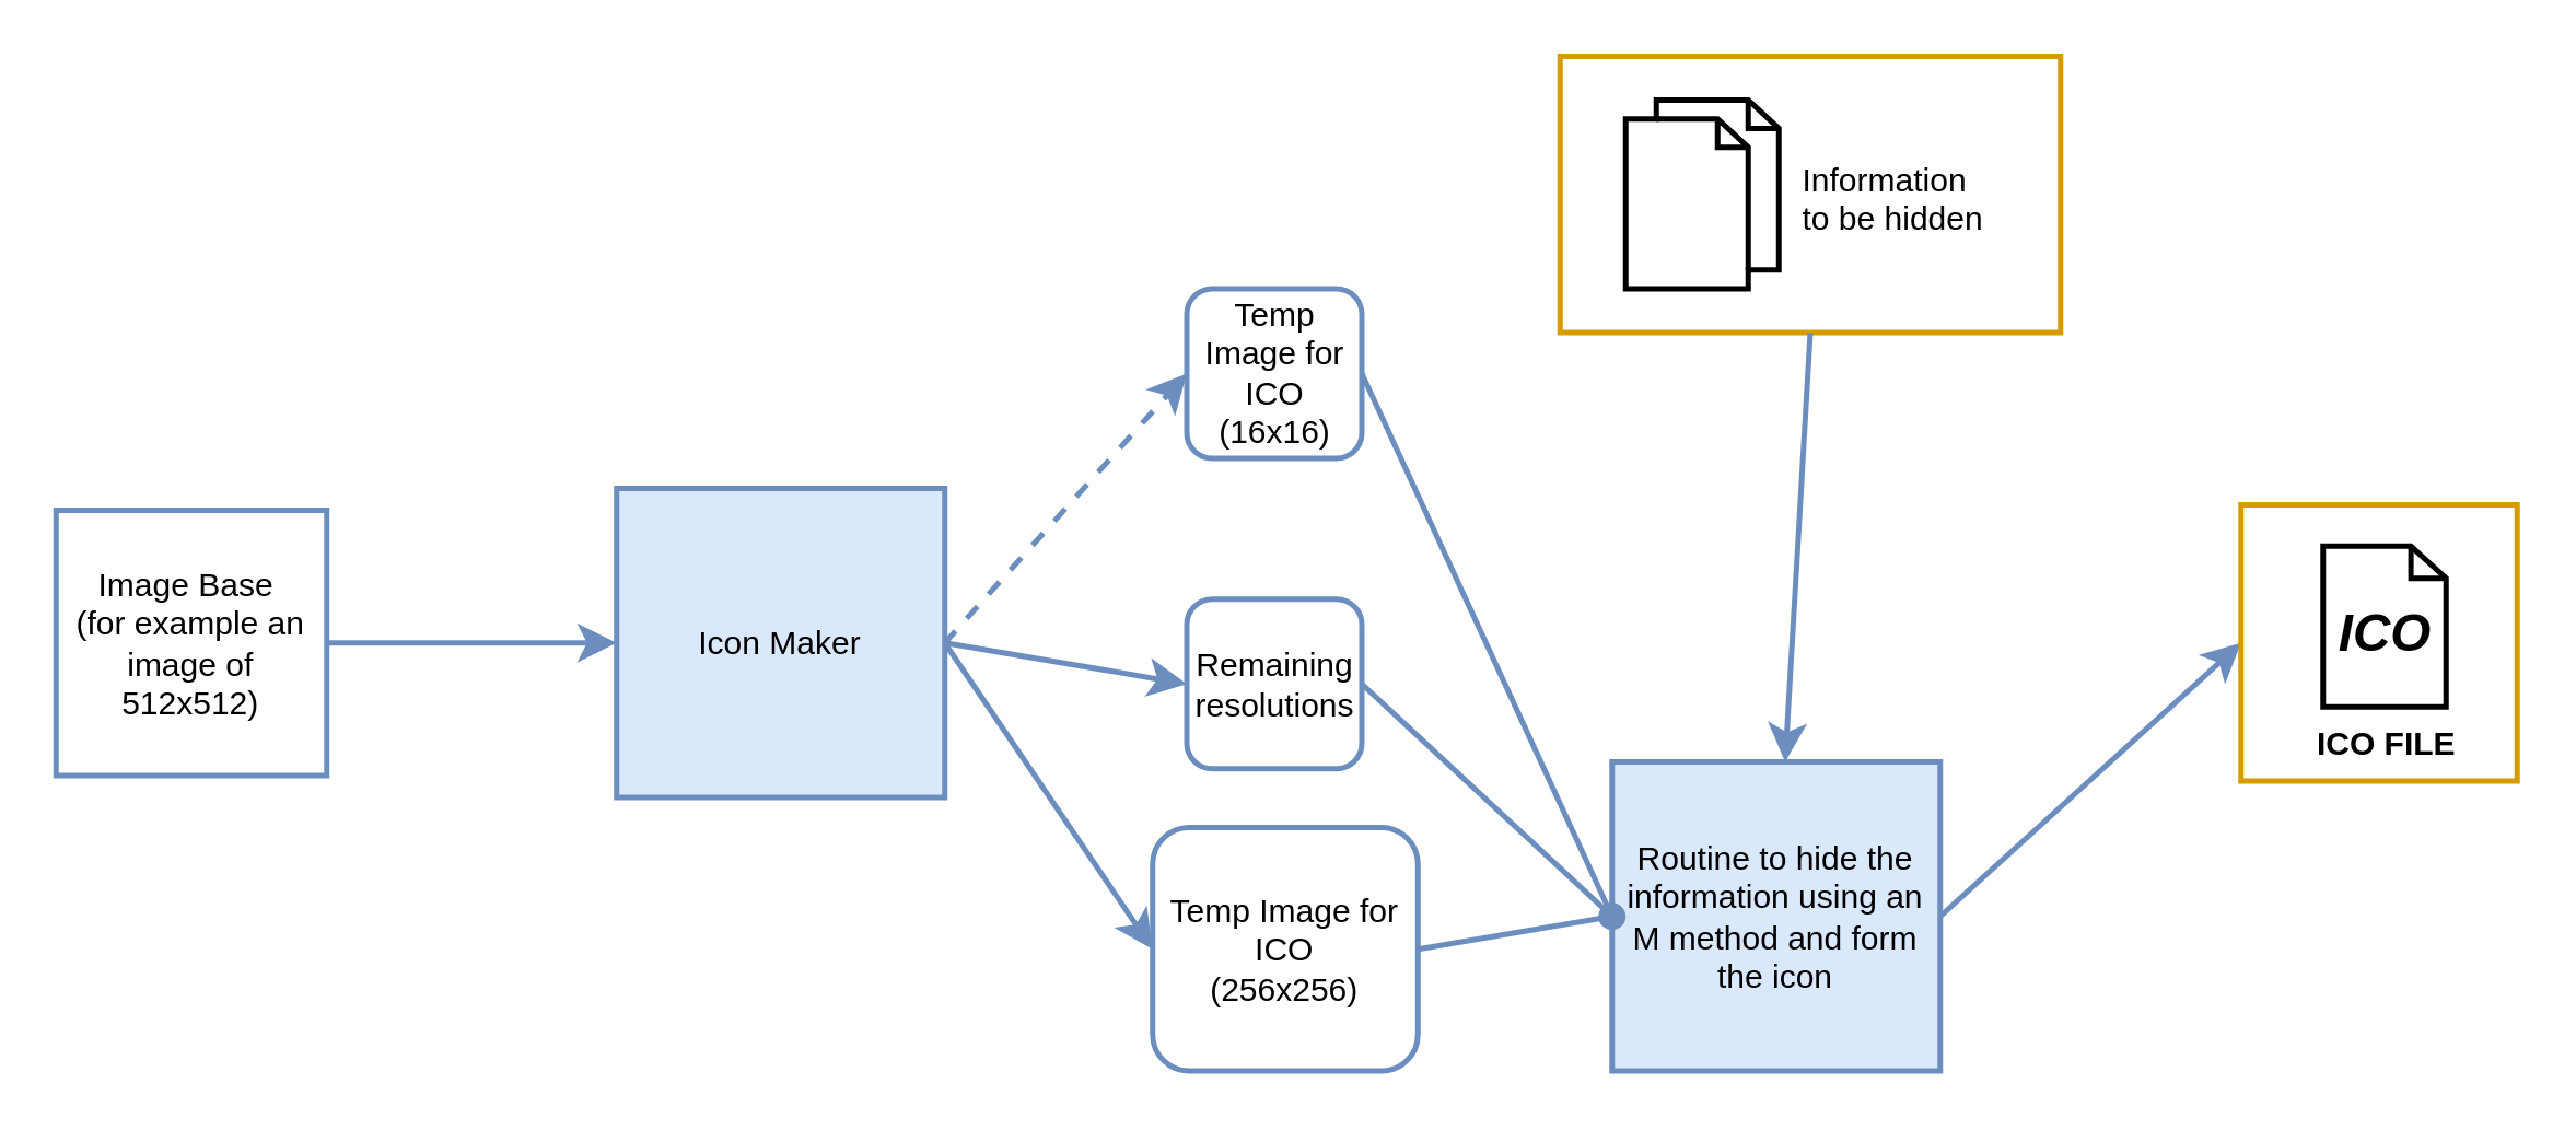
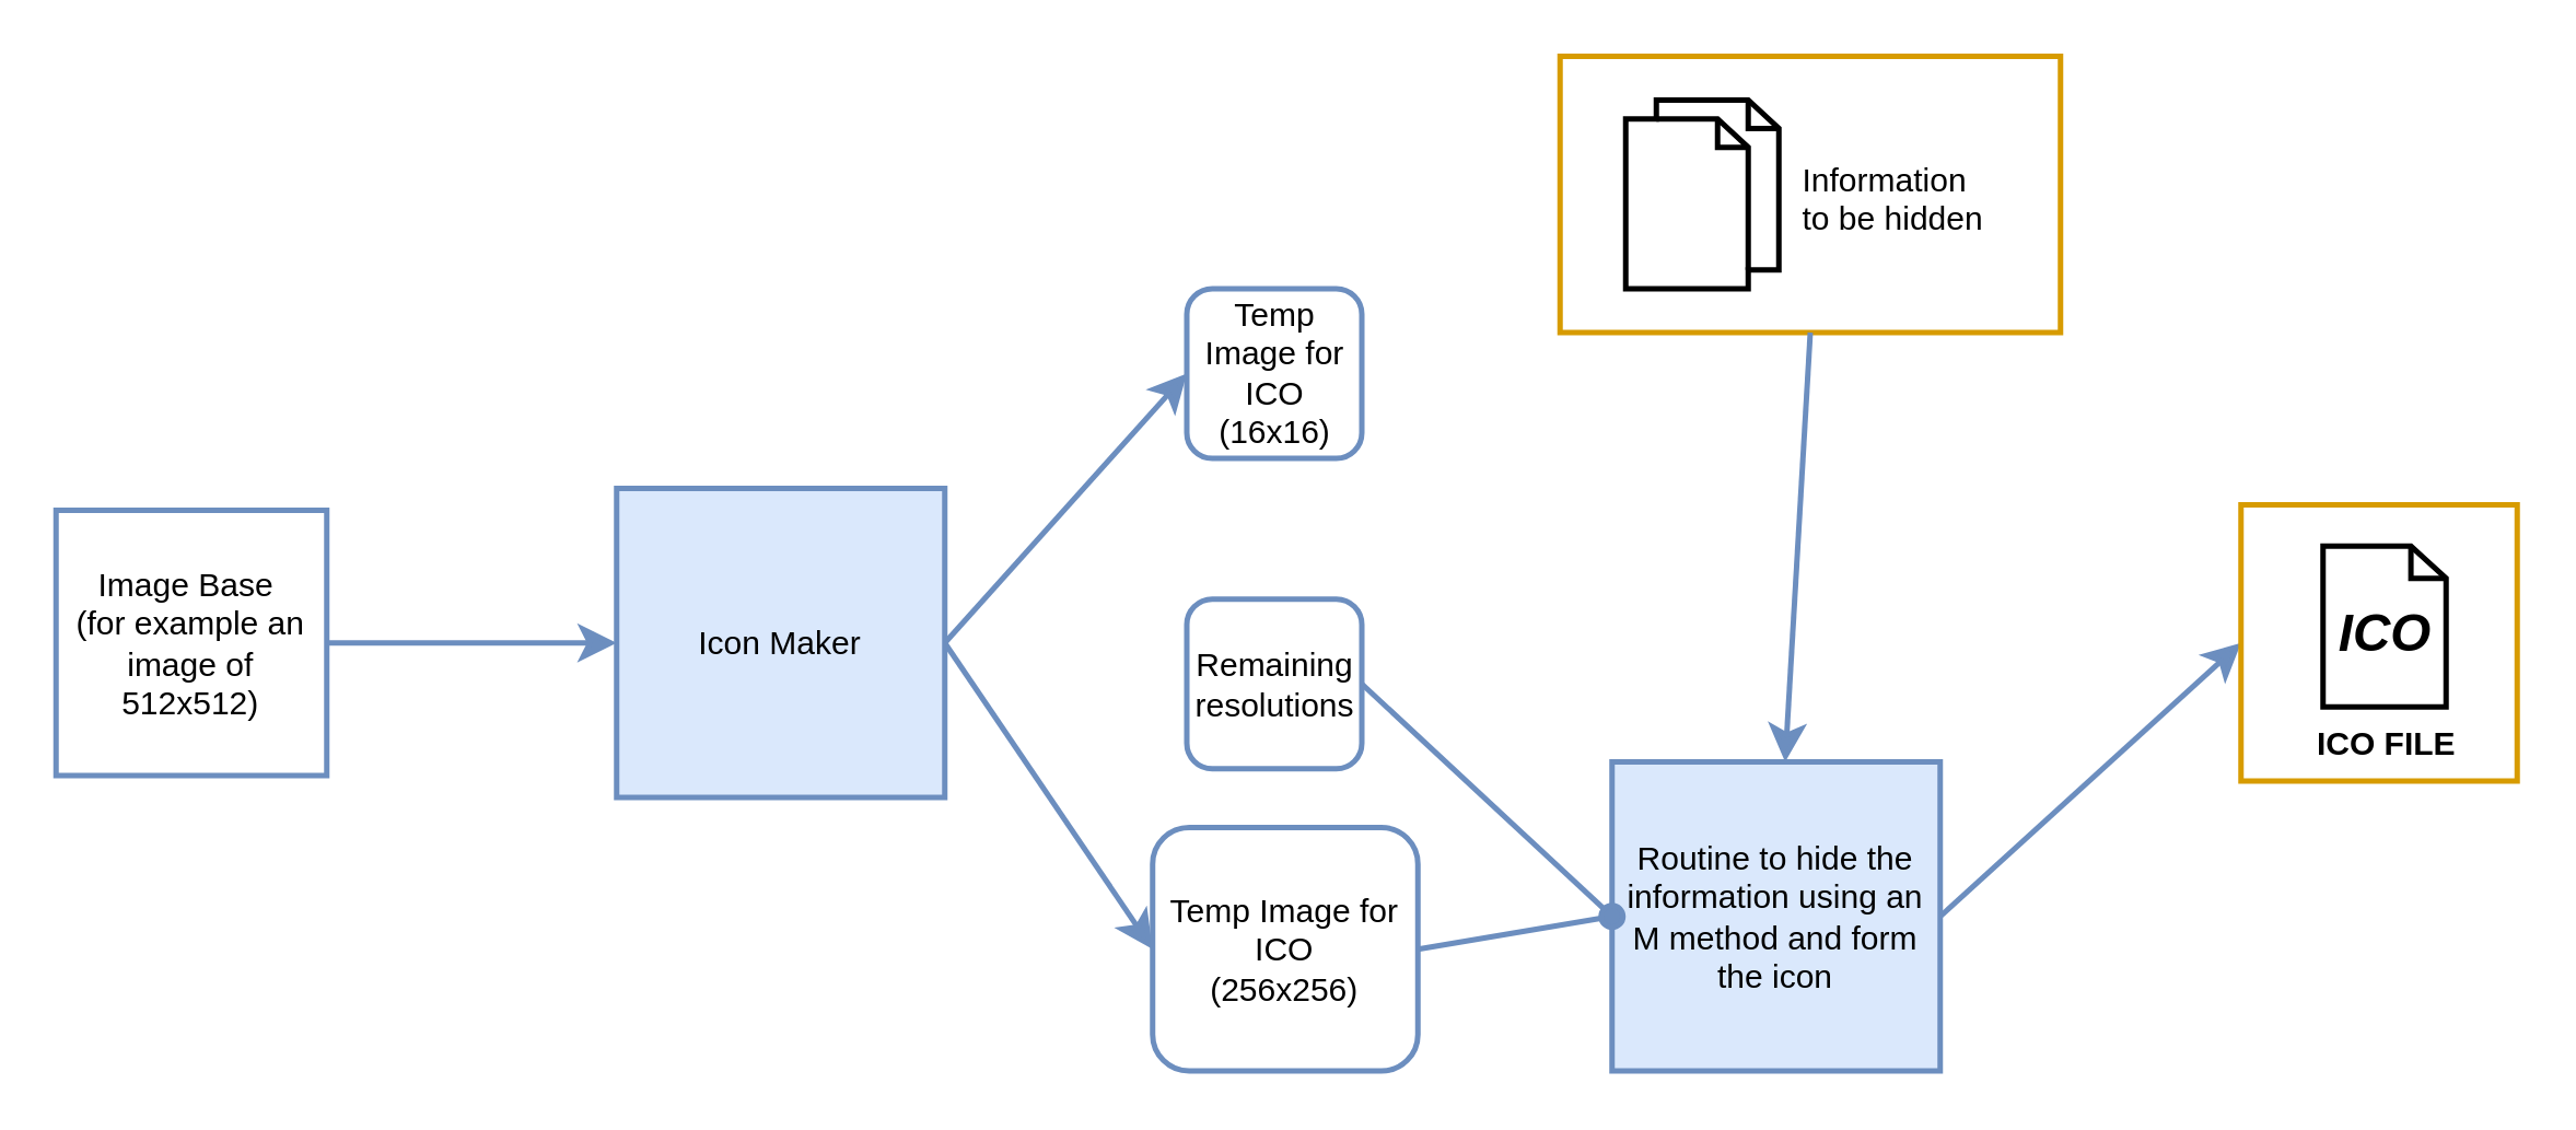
- <mxCell id="5" style="edgeStyle=none;curved=1;rounded=0;orthogonalLoop=1;jettySize=auto;html=1;exitX=1;exitY=0.5;exitDx=0;exitDy=0;entryX=0;entryY=0.5;entryDx=0;entryDy=0;fontSize=12;startSize=8;endSize=8;fillColor=#dae8fc;strokeColor=#6c8ebf;strokeWidth=2;dashed=1;" edge="1" parent="1" source="7" target="10"><mxGeometry relative="1" as="geometry" /></mxCell>
+ <mxCell id="5" style="edgeStyle=none;curved=1;rounded=0;orthogonalLoop=1;jettySize=auto;html=1;exitX=1;exitY=0.5;exitDx=0;exitDy=0;entryX=0;entryY=0.5;entryDx=0;entryDy=0;fontSize=12;startSize=8;endSize=8;fillColor=#dae8fc;strokeColor=#6c8ebf;strokeWidth=2;" edge="1" parent="1" source="7" target="10"><mxGeometry relative="1" as="geometry" /></mxCell>
- <mxCell id="9" style="edgeStyle=none;curved=1;rounded=0;orthogonalLoop=1;jettySize=auto;html=1;exitX=1;exitY=0.5;exitDx=0;exitDy=0;entryX=0;entryY=0.5;entryDx=0;entryDy=0;fontSize=12;startSize=8;endSize=8;strokeWidth=2;fillColor=#dae8fc;strokeColor=#6c8ebf;endArrow=none;endFill=0;" edge="1" parent="1" source="10" target="14"><mxGeometry relative="1" as="geometry" /></mxCell>
- <mxCell id="6" style="edgeStyle=none;curved=1;rounded=0;orthogonalLoop=1;jettySize=auto;html=1;exitX=1;exitY=0.5;exitDx=0;exitDy=0;entryX=0;entryY=0.5;entryDx=0;entryDy=0;fontSize=12;startSize=8;endSize=8;fillColor=#dae8fc;strokeColor=#6c8ebf;strokeWidth=2;" edge="1" parent="1" source="7" target="25"><mxGeometry relative="1" as="geometry" /></mxCell>
